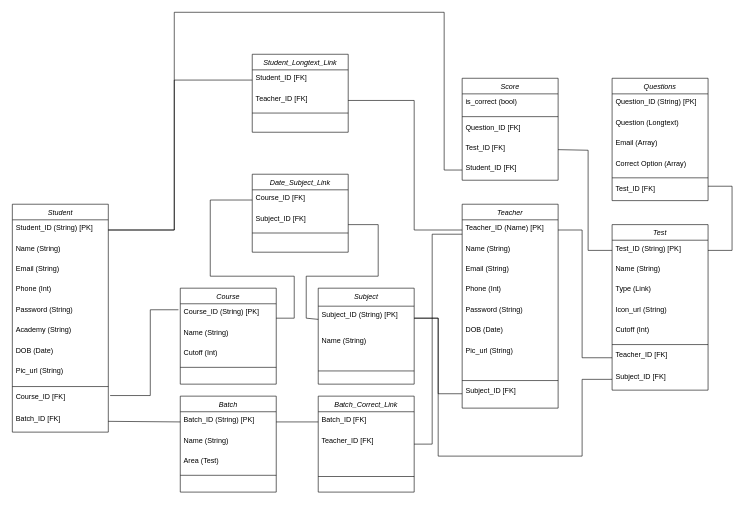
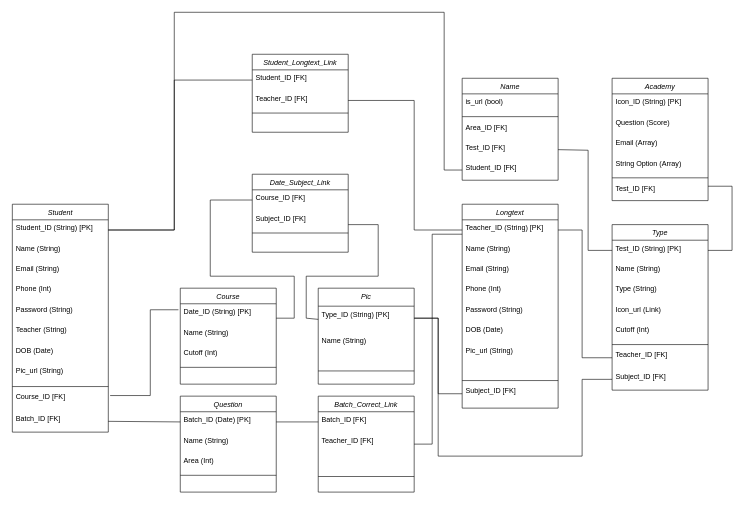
- <mxCell id="71" value="Score" style="swimlane;fontStyle=2;align=center;verticalAlign=top;childLayout=stackLayout;horizontal=1;startSize=26;horizontalStack=0;resizeParent=1;resizeLast=0;collapsible=1;marginBottom=0;rounded=0;shadow=0;strokeWidth=1;" vertex="1" parent="1"><mxGeometry x="770" y="130" width="160" height="170" as="geometry"><mxRectangle x="230" y="140" width="160" height="26" as="alternateBounds" /></mxGeometry></mxCell>
+ <mxCell id="71" value="Name" style="swimlane;fontStyle=2;align=center;verticalAlign=top;childLayout=stackLayout;horizontal=1;startSize=26;horizontalStack=0;resizeParent=1;resizeLast=0;collapsible=1;marginBottom=0;rounded=0;shadow=0;strokeWidth=1;" vertex="1" parent="1"><mxGeometry x="770" y="130" width="160" height="170" as="geometry"><mxRectangle x="230" y="140" width="160" height="26" as="alternateBounds" /></mxGeometry></mxCell>
- <mxCell id="63" value="Questions" style="swimlane;fontStyle=2;align=center;verticalAlign=top;childLayout=stackLayout;horizontal=1;startSize=26;horizontalStack=0;resizeParent=1;resizeLast=0;collapsible=1;marginBottom=0;rounded=0;shadow=0;strokeWidth=1;" vertex="1" parent="1"><mxGeometry x="1020" y="130" width="160" height="204" as="geometry"><mxRectangle x="230" y="140" width="160" height="26" as="alternateBounds" /></mxGeometry></mxCell>
+ <mxCell id="63" value="Academy" style="swimlane;fontStyle=2;align=center;verticalAlign=top;childLayout=stackLayout;horizontal=1;startSize=26;horizontalStack=0;resizeParent=1;resizeLast=0;collapsible=1;marginBottom=0;rounded=0;shadow=0;strokeWidth=1;" vertex="1" parent="1"><mxGeometry x="1020" y="130" width="160" height="204" as="geometry"><mxRectangle x="230" y="140" width="160" height="26" as="alternateBounds" /></mxGeometry></mxCell>
- <mxCell id="72" value="is_correct (bool)" style="text;align=left;verticalAlign=top;spacingLeft=4;spacingRight=4;overflow=hidden;rotatable=0;points=[[0,0.5],[1,0.5]];portConstraint=eastwest;" vertex="1" parent="71"><mxGeometry y="26" width="160" height="34" as="geometry" /></mxCell>
+ <mxCell id="72" value="is_url (bool)" style="text;align=left;verticalAlign=top;spacingLeft=4;spacingRight=4;overflow=hidden;rotatable=0;points=[[0,0.5],[1,0.5]];portConstraint=eastwest;" vertex="1" parent="71"><mxGeometry y="26" width="160" height="34" as="geometry" /></mxCell>
- <mxCell id="64" value="Question_ID (String) [PK]" style="text;align=left;verticalAlign=top;spacingLeft=4;spacingRight=4;overflow=hidden;rotatable=0;points=[[0,0.5],[1,0.5]];portConstraint=eastwest;" vertex="1" parent="63"><mxGeometry y="26" width="160" height="34" as="geometry" /></mxCell>
+ <mxCell id="64" value="Icon_ID (String) [PK]" style="text;align=left;verticalAlign=top;spacingLeft=4;spacingRight=4;overflow=hidden;rotatable=0;points=[[0,0.5],[1,0.5]];portConstraint=eastwest;" vertex="1" parent="63"><mxGeometry y="26" width="160" height="34" as="geometry" /></mxCell>
- <mxCell id="65" value="Question (Longtext) " style="text;align=left;verticalAlign=top;spacingLeft=4;spacingRight=4;overflow=hidden;rotatable=0;points=[[0,0.5],[1,0.5]];portConstraint=eastwest;" vertex="1" parent="63"><mxGeometry y="60" width="160" height="34" as="geometry" /></mxCell>
+ <mxCell id="65" value="Question (Score) " style="text;align=left;verticalAlign=top;spacingLeft=4;spacingRight=4;overflow=hidden;rotatable=0;points=[[0,0.5],[1,0.5]];portConstraint=eastwest;" vertex="1" parent="63"><mxGeometry y="60" width="160" height="34" as="geometry" /></mxCell>
- <mxCell id="74" value="Question_ID [FK]" style="text;align=left;verticalAlign=top;spacingLeft=4;spacingRight=4;overflow=hidden;rotatable=0;points=[[0,0.5],[1,0.5]];portConstraint=eastwest;" vertex="1" parent="71"><mxGeometry y="68" width="160" height="34" as="geometry" /></mxCell>
+ <mxCell id="74" value="Area_ID [FK]" style="text;align=left;verticalAlign=top;spacingLeft=4;spacingRight=4;overflow=hidden;rotatable=0;points=[[0,0.5],[1,0.5]];portConstraint=eastwest;" vertex="1" parent="71"><mxGeometry y="68" width="160" height="34" as="geometry" /></mxCell>
- <mxCell id="67" value="Correct Option (Array)" style="text;align=left;verticalAlign=top;spacingLeft=4;spacingRight=4;overflow=hidden;rotatable=0;points=[[0,0.5],[1,0.5]];portConstraint=eastwest;" vertex="1" parent="63"><mxGeometry y="128" width="160" height="34" as="geometry" /></mxCell>
+ <mxCell id="67" value="String Option (Array)" style="text;align=left;verticalAlign=top;spacingLeft=4;spacingRight=4;overflow=hidden;rotatable=0;points=[[0,0.5],[1,0.5]];portConstraint=eastwest;" vertex="1" parent="63"><mxGeometry y="128" width="160" height="34" as="geometry" /></mxCell>
- <mxCell id="35" value="Teacher" style="swimlane;fontStyle=2;align=center;verticalAlign=top;childLayout=stackLayout;horizontal=1;startSize=26;horizontalStack=0;resizeParent=1;resizeLast=0;collapsible=1;marginBottom=0;rounded=0;shadow=0;strokeWidth=1;" vertex="1" parent="1"><mxGeometry x="770" y="340" width="160" height="340" as="geometry"><mxRectangle x="230" y="140" width="160" height="26" as="alternateBounds" /></mxGeometry></mxCell>
+ <mxCell id="35" value="Longtext" style="swimlane;fontStyle=2;align=center;verticalAlign=top;childLayout=stackLayout;horizontal=1;startSize=26;horizontalStack=0;resizeParent=1;resizeLast=0;collapsible=1;marginBottom=0;rounded=0;shadow=0;strokeWidth=1;" vertex="1" parent="1"><mxGeometry x="770" y="340" width="160" height="340" as="geometry"><mxRectangle x="230" y="140" width="160" height="26" as="alternateBounds" /></mxGeometry></mxCell>
- <mxCell id="36" value="Teacher_ID (Name) [PK]" style="text;align=left;verticalAlign=top;spacingLeft=4;spacingRight=4;overflow=hidden;rotatable=0;points=[[0,0.5],[1,0.5]];portConstraint=eastwest;" vertex="1" parent="35"><mxGeometry y="26" width="160" height="34" as="geometry" /></mxCell>
+ <mxCell id="36" value="Teacher_ID (String) [PK]" style="text;align=left;verticalAlign=top;spacingLeft=4;spacingRight=4;overflow=hidden;rotatable=0;points=[[0,0.5],[1,0.5]];portConstraint=eastwest;" vertex="1" parent="35"><mxGeometry y="26" width="160" height="34" as="geometry" /></mxCell>
- <mxCell id="52" value="Test" style="swimlane;fontStyle=2;align=center;verticalAlign=top;childLayout=stackLayout;horizontal=1;startSize=26;horizontalStack=0;resizeParent=1;resizeLast=0;collapsible=1;marginBottom=0;rounded=0;shadow=0;strokeWidth=1;" vertex="1" parent="1"><mxGeometry x="1020" y="374" width="160" height="276" as="geometry"><mxRectangle x="230" y="140" width="160" height="26" as="alternateBounds" /></mxGeometry></mxCell>
+ <mxCell id="52" value="Type" style="swimlane;fontStyle=2;align=center;verticalAlign=top;childLayout=stackLayout;horizontal=1;startSize=26;horizontalStack=0;resizeParent=1;resizeLast=0;collapsible=1;marginBottom=0;rounded=0;shadow=0;strokeWidth=1;" vertex="1" parent="1"><mxGeometry x="1020" y="374" width="160" height="276" as="geometry"><mxRectangle x="230" y="140" width="160" height="26" as="alternateBounds" /></mxGeometry></mxCell>
- <mxCell id="55" value="Type (Link) " style="text;align=left;verticalAlign=top;spacingLeft=4;spacingRight=4;overflow=hidden;rotatable=0;points=[[0,0.5],[1,0.5]];portConstraint=eastwest;" vertex="1" parent="52"><mxGeometry y="94" width="160" height="34" as="geometry" /></mxCell>
+ <mxCell id="55" value="Type (String) " style="text;align=left;verticalAlign=top;spacingLeft=4;spacingRight=4;overflow=hidden;rotatable=0;points=[[0,0.5],[1,0.5]];portConstraint=eastwest;" vertex="1" parent="52"><mxGeometry y="94" width="160" height="34" as="geometry" /></mxCell>
- <mxCell id="25" value="Subject" style="swimlane;fontStyle=2;align=center;verticalAlign=top;childLayout=stackLayout;horizontal=1;startSize=30;horizontalStack=0;resizeParent=1;resizeLast=0;collapsible=1;marginBottom=0;rounded=0;shadow=0;strokeWidth=1;" vertex="1" parent="1"><mxGeometry x="530" y="480" width="160" height="160" as="geometry"><mxRectangle x="230" y="140" width="160" height="26" as="alternateBounds" /></mxGeometry></mxCell>
+ <mxCell id="25" value="Pic" style="swimlane;fontStyle=2;align=center;verticalAlign=top;childLayout=stackLayout;horizontal=1;startSize=30;horizontalStack=0;resizeParent=1;resizeLast=0;collapsible=1;marginBottom=0;rounded=0;shadow=0;strokeWidth=1;" vertex="1" parent="1"><mxGeometry x="530" y="480" width="160" height="160" as="geometry"><mxRectangle x="230" y="140" width="160" height="26" as="alternateBounds" /></mxGeometry></mxCell>
- <mxCell id="56" value="Icon_url (String)" style="text;align=left;verticalAlign=top;spacingLeft=4;spacingRight=4;overflow=hidden;rotatable=0;points=[[0,0.5],[1,0.5]];portConstraint=eastwest;" vertex="1" parent="52"><mxGeometry y="128" width="160" height="34" as="geometry" /></mxCell>
+ <mxCell id="56" value="Icon_url (Link)" style="text;align=left;verticalAlign=top;spacingLeft=4;spacingRight=4;overflow=hidden;rotatable=0;points=[[0,0.5],[1,0.5]];portConstraint=eastwest;" vertex="1" parent="52"><mxGeometry y="128" width="160" height="34" as="geometry" /></mxCell>
- <mxCell id="15" value="Course_ID (String) [PK]" style="text;align=left;verticalAlign=top;spacingLeft=4;spacingRight=4;overflow=hidden;rotatable=0;points=[[0,0.5],[1,0.5]];portConstraint=eastwest;" vertex="1" parent="14"><mxGeometry y="26" width="160" height="34" as="geometry" /></mxCell>
+ <mxCell id="15" value="Date_ID (String) [PK]" style="text;align=left;verticalAlign=top;spacingLeft=4;spacingRight=4;overflow=hidden;rotatable=0;points=[[0,0.5],[1,0.5]];portConstraint=eastwest;" vertex="1" parent="14"><mxGeometry y="26" width="160" height="34" as="geometry" /></mxCell>
- <mxCell id="26" value="Subject_ID (String) [PK]" style="text;align=left;verticalAlign=top;spacingLeft=4;spacingRight=4;overflow=hidden;rotatable=0;points=[[0,0.5],[1,0.5]];portConstraint=eastwest;" vertex="1" parent="25"><mxGeometry y="30" width="160" height="44" as="geometry" /></mxCell>
+ <mxCell id="26" value="Type_ID (String) [PK]" style="text;align=left;verticalAlign=top;spacingLeft=4;spacingRight=4;overflow=hidden;rotatable=0;points=[[0,0.5],[1,0.5]];portConstraint=eastwest;" vertex="1" parent="25"><mxGeometry y="30" width="160" height="44" as="geometry" /></mxCell>
- <mxCell id="8" value="Academy (String) " style="text;align=left;verticalAlign=top;spacingLeft=4;spacingRight=4;overflow=hidden;rotatable=0;points=[[0,0.5],[1,0.5]];portConstraint=eastwest;" vertex="1" parent="2"><mxGeometry y="196" width="160" height="34" as="geometry" /></mxCell>
+ <mxCell id="8" value="Teacher (String) " style="text;align=left;verticalAlign=top;spacingLeft=4;spacingRight=4;overflow=hidden;rotatable=0;points=[[0,0.5],[1,0.5]];portConstraint=eastwest;" vertex="1" parent="2"><mxGeometry y="196" width="160" height="34" as="geometry" /></mxCell>
- <mxCell id="20" value="Batch" style="swimlane;fontStyle=2;align=center;verticalAlign=top;childLayout=stackLayout;horizontal=1;startSize=26;horizontalStack=0;resizeParent=1;resizeLast=0;collapsible=1;marginBottom=0;rounded=0;shadow=0;strokeWidth=1;" vertex="1" parent="1"><mxGeometry x="300" y="660" width="160" height="160" as="geometry"><mxRectangle x="230" y="140" width="160" height="26" as="alternateBounds" /></mxGeometry></mxCell>
+ <mxCell id="20" value="Question" style="swimlane;fontStyle=2;align=center;verticalAlign=top;childLayout=stackLayout;horizontal=1;startSize=26;horizontalStack=0;resizeParent=1;resizeLast=0;collapsible=1;marginBottom=0;rounded=0;shadow=0;strokeWidth=1;" vertex="1" parent="1"><mxGeometry x="300" y="660" width="160" height="160" as="geometry"><mxRectangle x="230" y="140" width="160" height="26" as="alternateBounds" /></mxGeometry></mxCell>
- <mxCell id="21" value="Batch_ID (String) [PK]" style="text;align=left;verticalAlign=top;spacingLeft=4;spacingRight=4;overflow=hidden;rotatable=0;points=[[0,0.5],[1,0.5]];portConstraint=eastwest;" vertex="1" parent="20"><mxGeometry y="26" width="160" height="34" as="geometry" /></mxCell>
+ <mxCell id="21" value="Batch_ID (Date) [PK]" style="text;align=left;verticalAlign=top;spacingLeft=4;spacingRight=4;overflow=hidden;rotatable=0;points=[[0,0.5],[1,0.5]];portConstraint=eastwest;" vertex="1" parent="20"><mxGeometry y="26" width="160" height="34" as="geometry" /></mxCell>
- <mxCell id="23" value="Area (Test)" style="text;align=left;verticalAlign=top;spacingLeft=4;spacingRight=4;overflow=hidden;rotatable=0;points=[[0,0.5],[1,0.5]];portConstraint=eastwest;" vertex="1" parent="20"><mxGeometry y="94" width="160" height="34" as="geometry" /></mxCell>
+ <mxCell id="23" value="Area (Int)" style="text;align=left;verticalAlign=top;spacingLeft=4;spacingRight=4;overflow=hidden;rotatable=0;points=[[0,0.5],[1,0.5]];portConstraint=eastwest;" vertex="1" parent="20"><mxGeometry y="94" width="160" height="34" as="geometry" /></mxCell>
